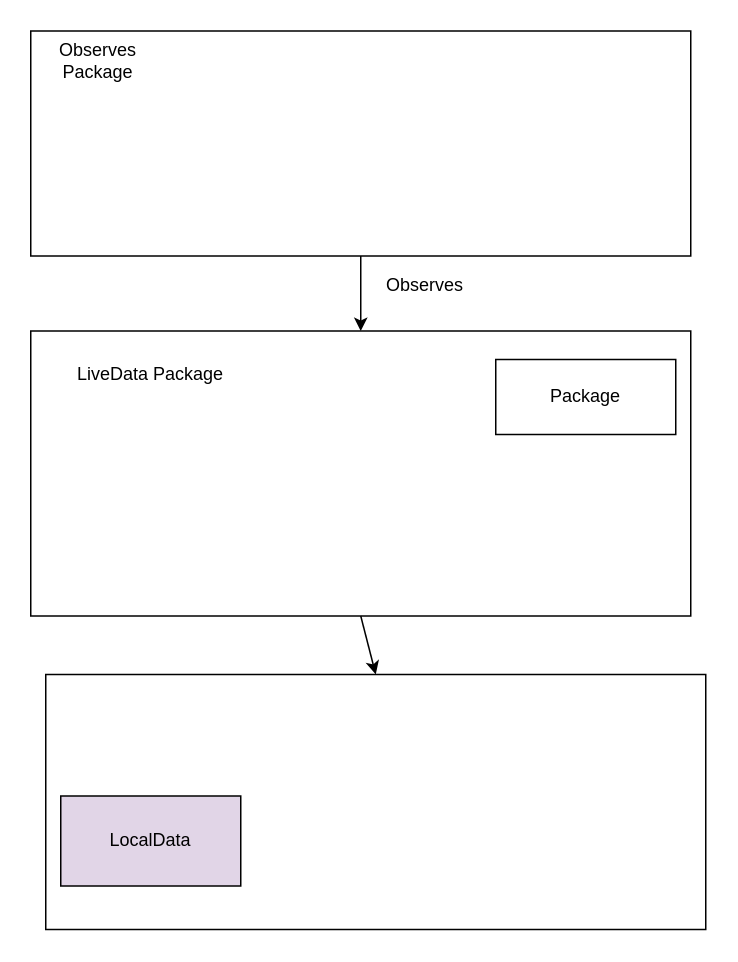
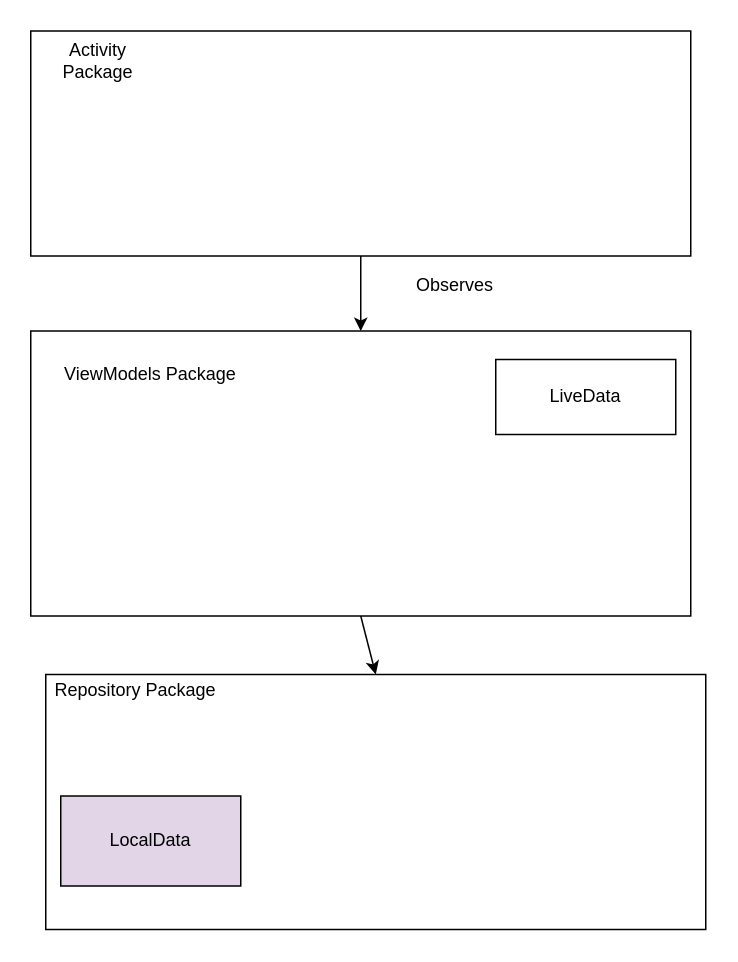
- <mxCell id="7" value="Observes Package&lt;br&gt;" style="text;html=1;strokeColor=none;fillColor=none;align=center;verticalAlign=middle;whiteSpace=wrap;rounded=0;" parent="1" vertex="1"><mxGeometry x="20" y="20" width="90" height="40" as="geometry" /></mxCell>
+ <mxCell id="7" value="Activity Package&lt;br&gt;" style="text;html=1;strokeColor=none;fillColor=none;align=center;verticalAlign=middle;whiteSpace=wrap;rounded=0;" parent="1" vertex="1"><mxGeometry x="20" y="20" width="90" height="40" as="geometry" /></mxCell>
- <mxCell id="11" value="Observes" style="text;html=1;strokeColor=none;fillColor=none;align=center;verticalAlign=middle;whiteSpace=wrap;rounded=0;" parent="1" vertex="1"><mxGeometry x="263" y="180" width="40" height="20" as="geometry" /></mxCell>
+ <mxCell id="11" value="Observes" style="text;html=1;strokeColor=none;fillColor=none;align=center;verticalAlign=middle;whiteSpace=wrap;rounded=0;" parent="1" vertex="1"><mxGeometry x="283" y="180" width="40" height="20" as="geometry" /></mxCell>
- <mxCell id="8" value="LiveData Package" style="text;html=1;strokeColor=none;fillColor=none;align=center;verticalAlign=middle;whiteSpace=wrap;rounded=0;" parent="1" vertex="1"><mxGeometry x="40" y="239" width="120" height="20" as="geometry" /></mxCell>
+ <mxCell id="8" value="ViewModels Package" style="text;html=1;strokeColor=none;fillColor=none;align=center;verticalAlign=middle;whiteSpace=wrap;rounded=0;" parent="1" vertex="1"><mxGeometry x="40" y="239" width="120" height="20" as="geometry" /></mxCell>
- <mxCell id="10" value="Package" style="rounded=0;whiteSpace=wrap;html=1;" parent="1" vertex="1"><mxGeometry x="330" y="239" width="120" height="50" as="geometry" /></mxCell>
+ <mxCell id="10" value="LiveData" style="rounded=0;whiteSpace=wrap;html=1;" parent="1" vertex="1"><mxGeometry x="330" y="239" width="120" height="50" as="geometry" /></mxCell>
+ <mxCell id="9" value="Repository Package" style="text;html=1;strokeColor=none;fillColor=none;align=center;verticalAlign=middle;whiteSpace=wrap;rounded=0;" parent="1" vertex="1"><mxGeometry x="30" y="450" width="120" height="20" as="geometry" /></mxCell>
